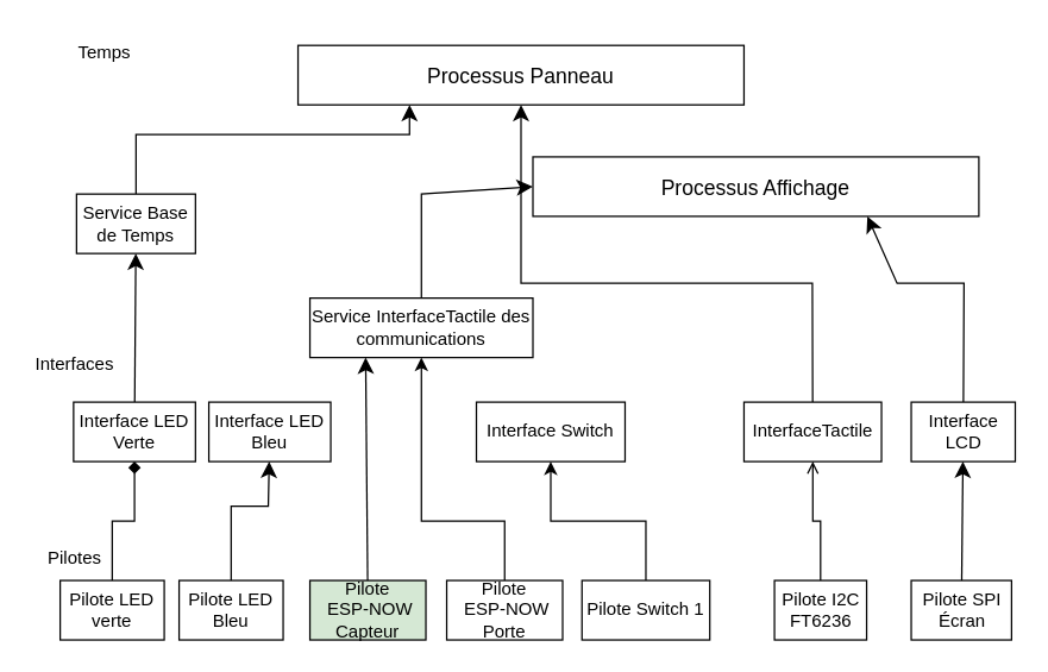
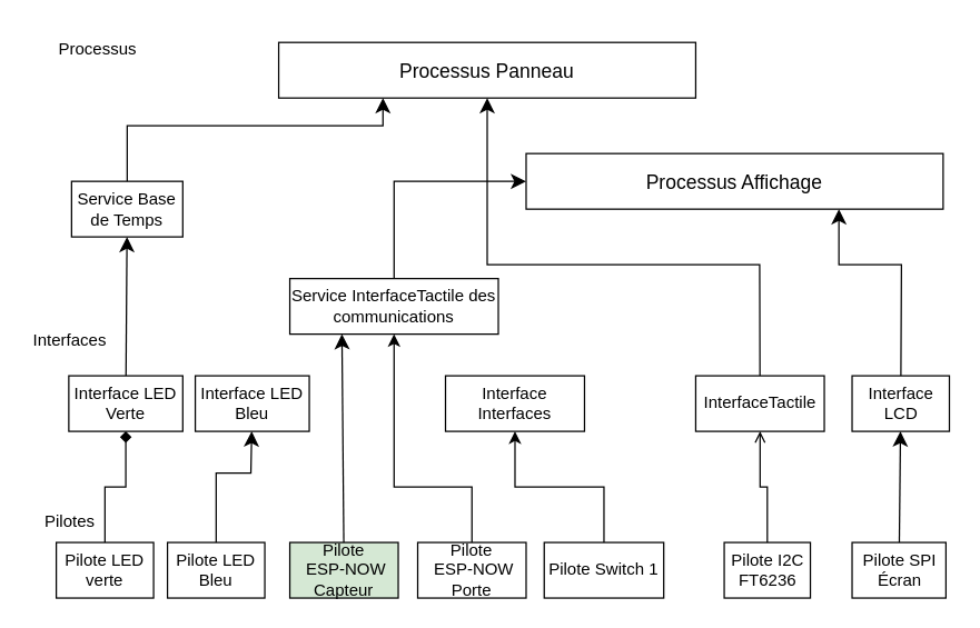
- <mxCell id="13" value="Temps" style="text;html=1;strokeColor=none;fillColor=none;align=center;verticalAlign=middle;whiteSpace=wrap;rounded=0;" parent="1" vertex="1"><mxGeometry x="40" y="20" width="60" height="30" as="geometry" /></mxCell>
+ <mxCell id="13" value="Processus" style="text;html=1;strokeColor=none;fillColor=none;align=center;verticalAlign=middle;whiteSpace=wrap;rounded=0;" parent="1" vertex="1"><mxGeometry x="40" y="20" width="60" height="30" as="geometry" /></mxCell>
- <mxCell id="31" value="&lt;font style=&quot;font-size: 14px;&quot;&gt;Processus Affichage&lt;/font&gt;" style="rounded=0;whiteSpace=wrap;html=1;fontSize=16;" vertex="1" parent="1"><mxGeometry x="358" y="105" width="300" height="40" as="geometry" /></mxCell>
+ <mxCell id="31" value="&lt;font style=&quot;font-size: 14px;&quot;&gt;Processus Affichage&lt;/font&gt;" style="rounded=0;whiteSpace=wrap;html=1;fontSize=16;" vertex="1" parent="1"><mxGeometry x="378" y="110" width="300" height="40" as="geometry" /></mxCell>
- <mxCell id="12" value="Interface Switch" style="rounded=0;whiteSpace=wrap;html=1;" parent="1" vertex="1"><mxGeometry x="320" y="270" width="100" height="40" as="geometry" /></mxCell>
+ <mxCell id="12" value="Interface Interfaces" style="rounded=0;whiteSpace=wrap;html=1;" parent="1" vertex="1"><mxGeometry x="320" y="270" width="100" height="40" as="geometry" /></mxCell>
